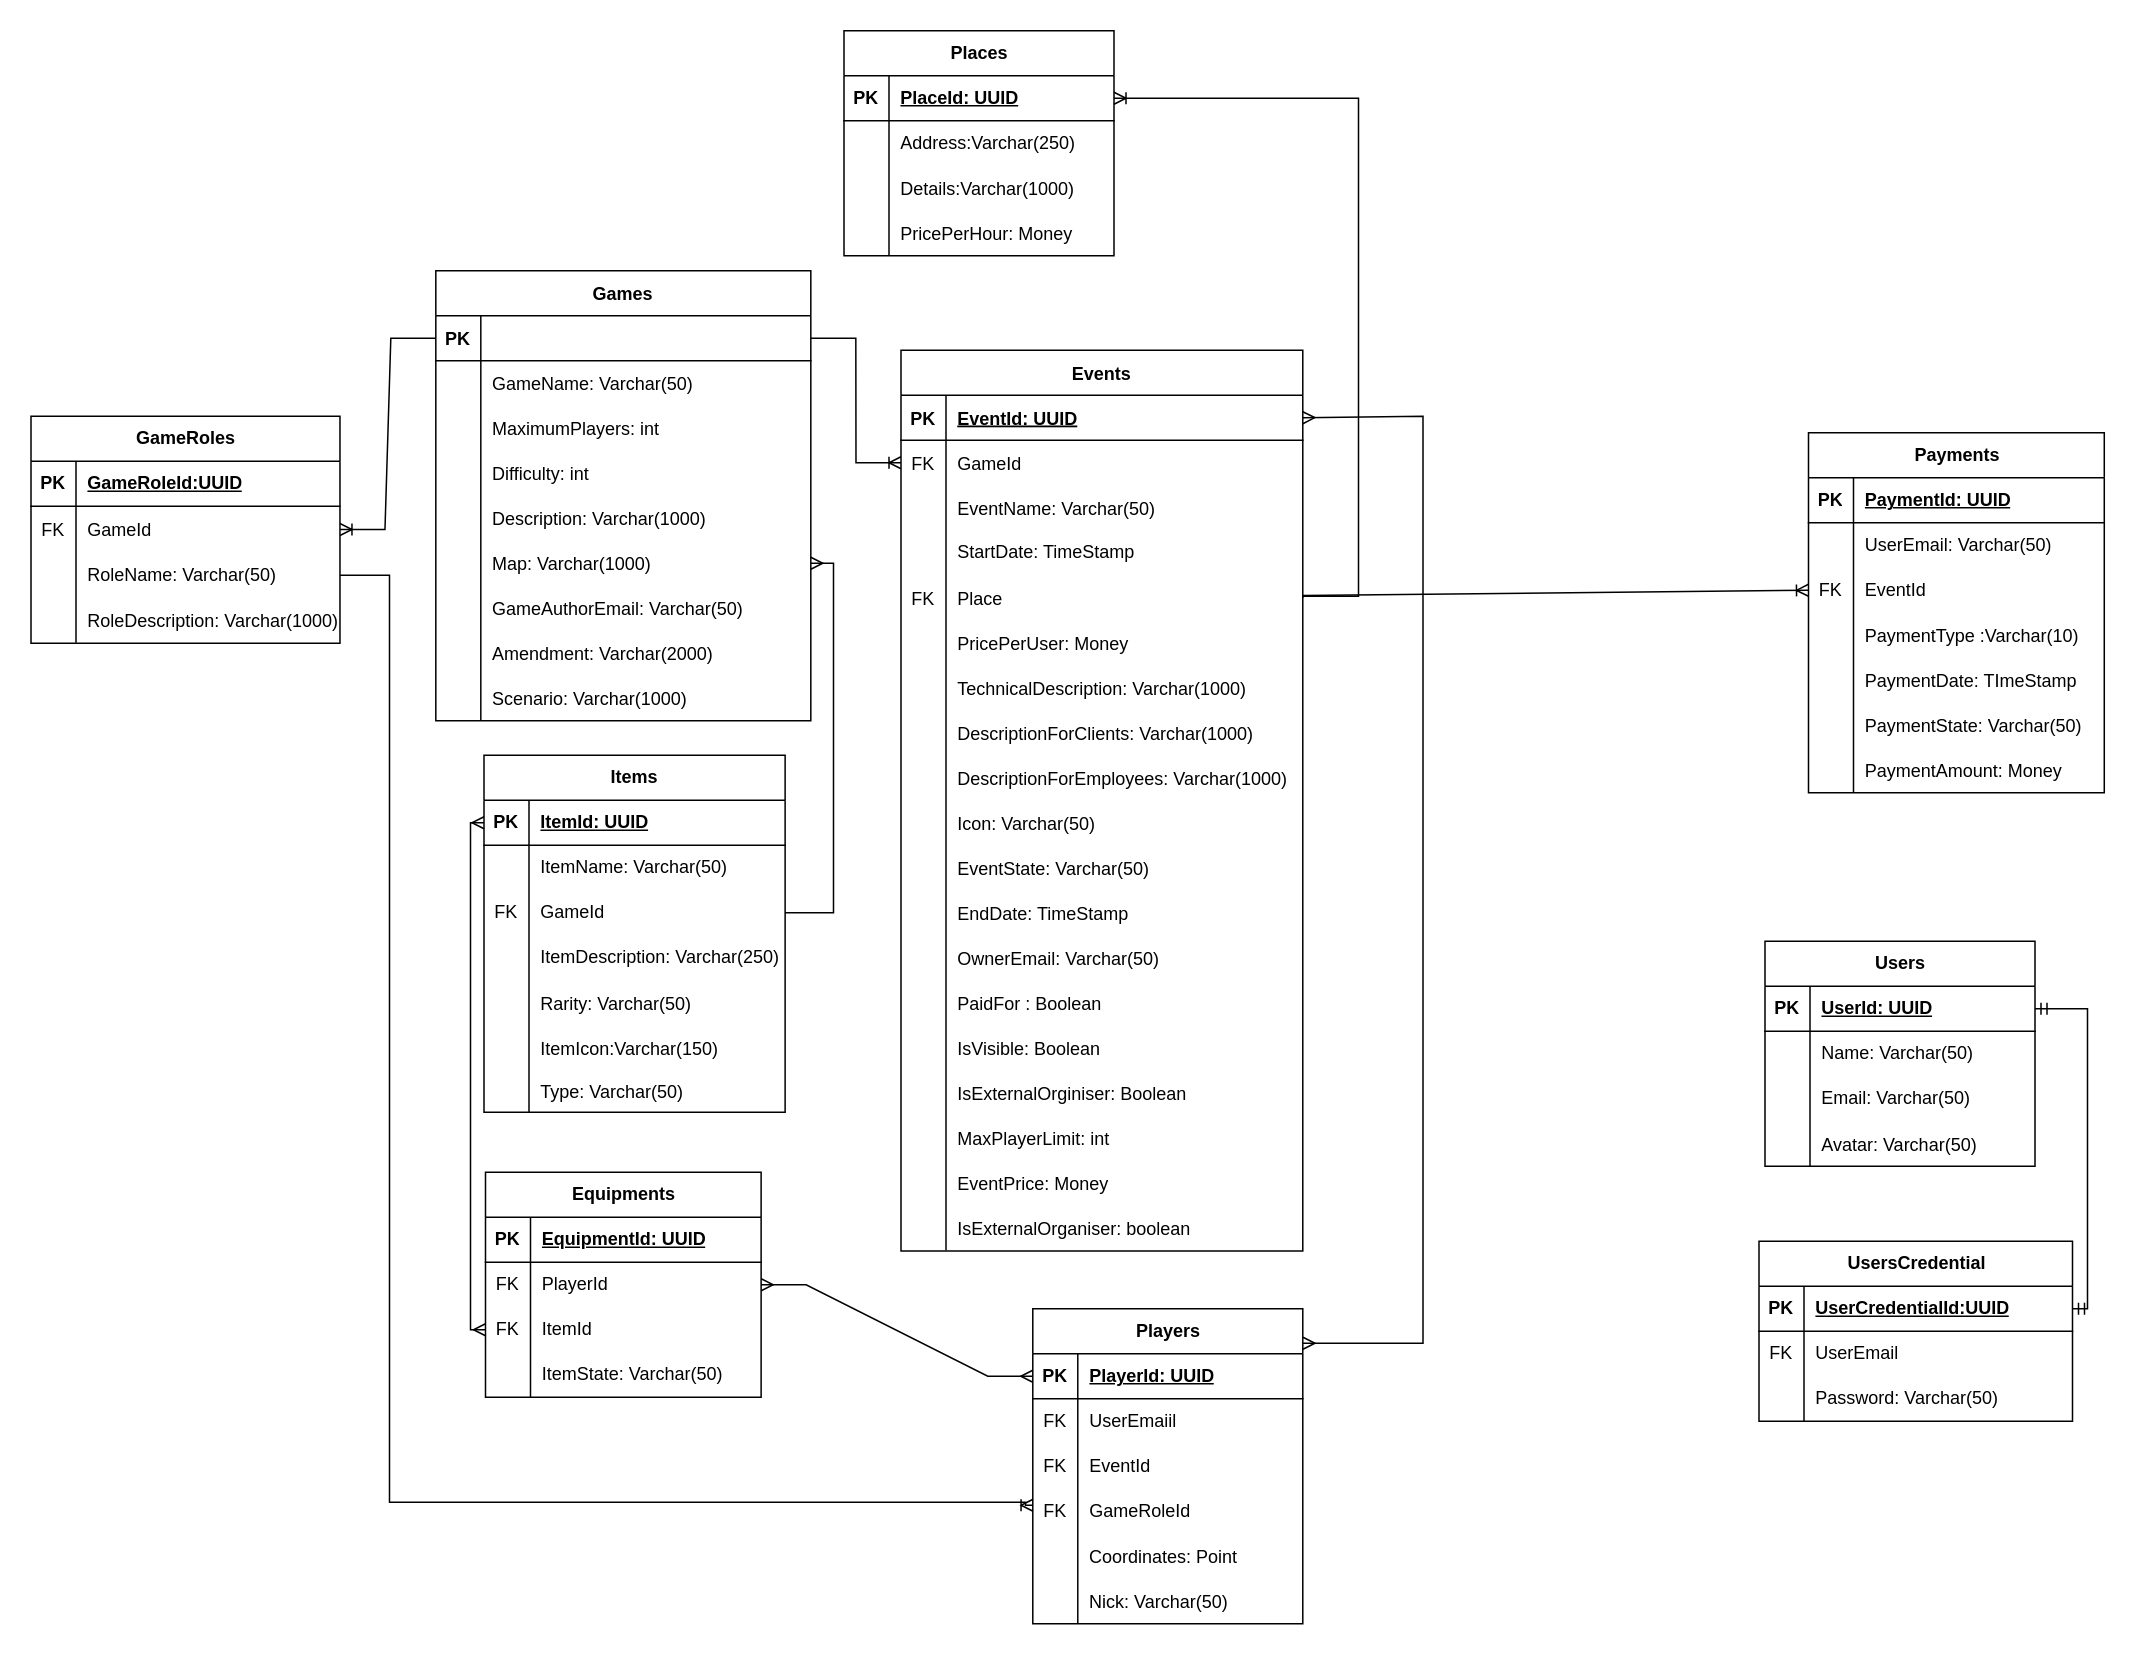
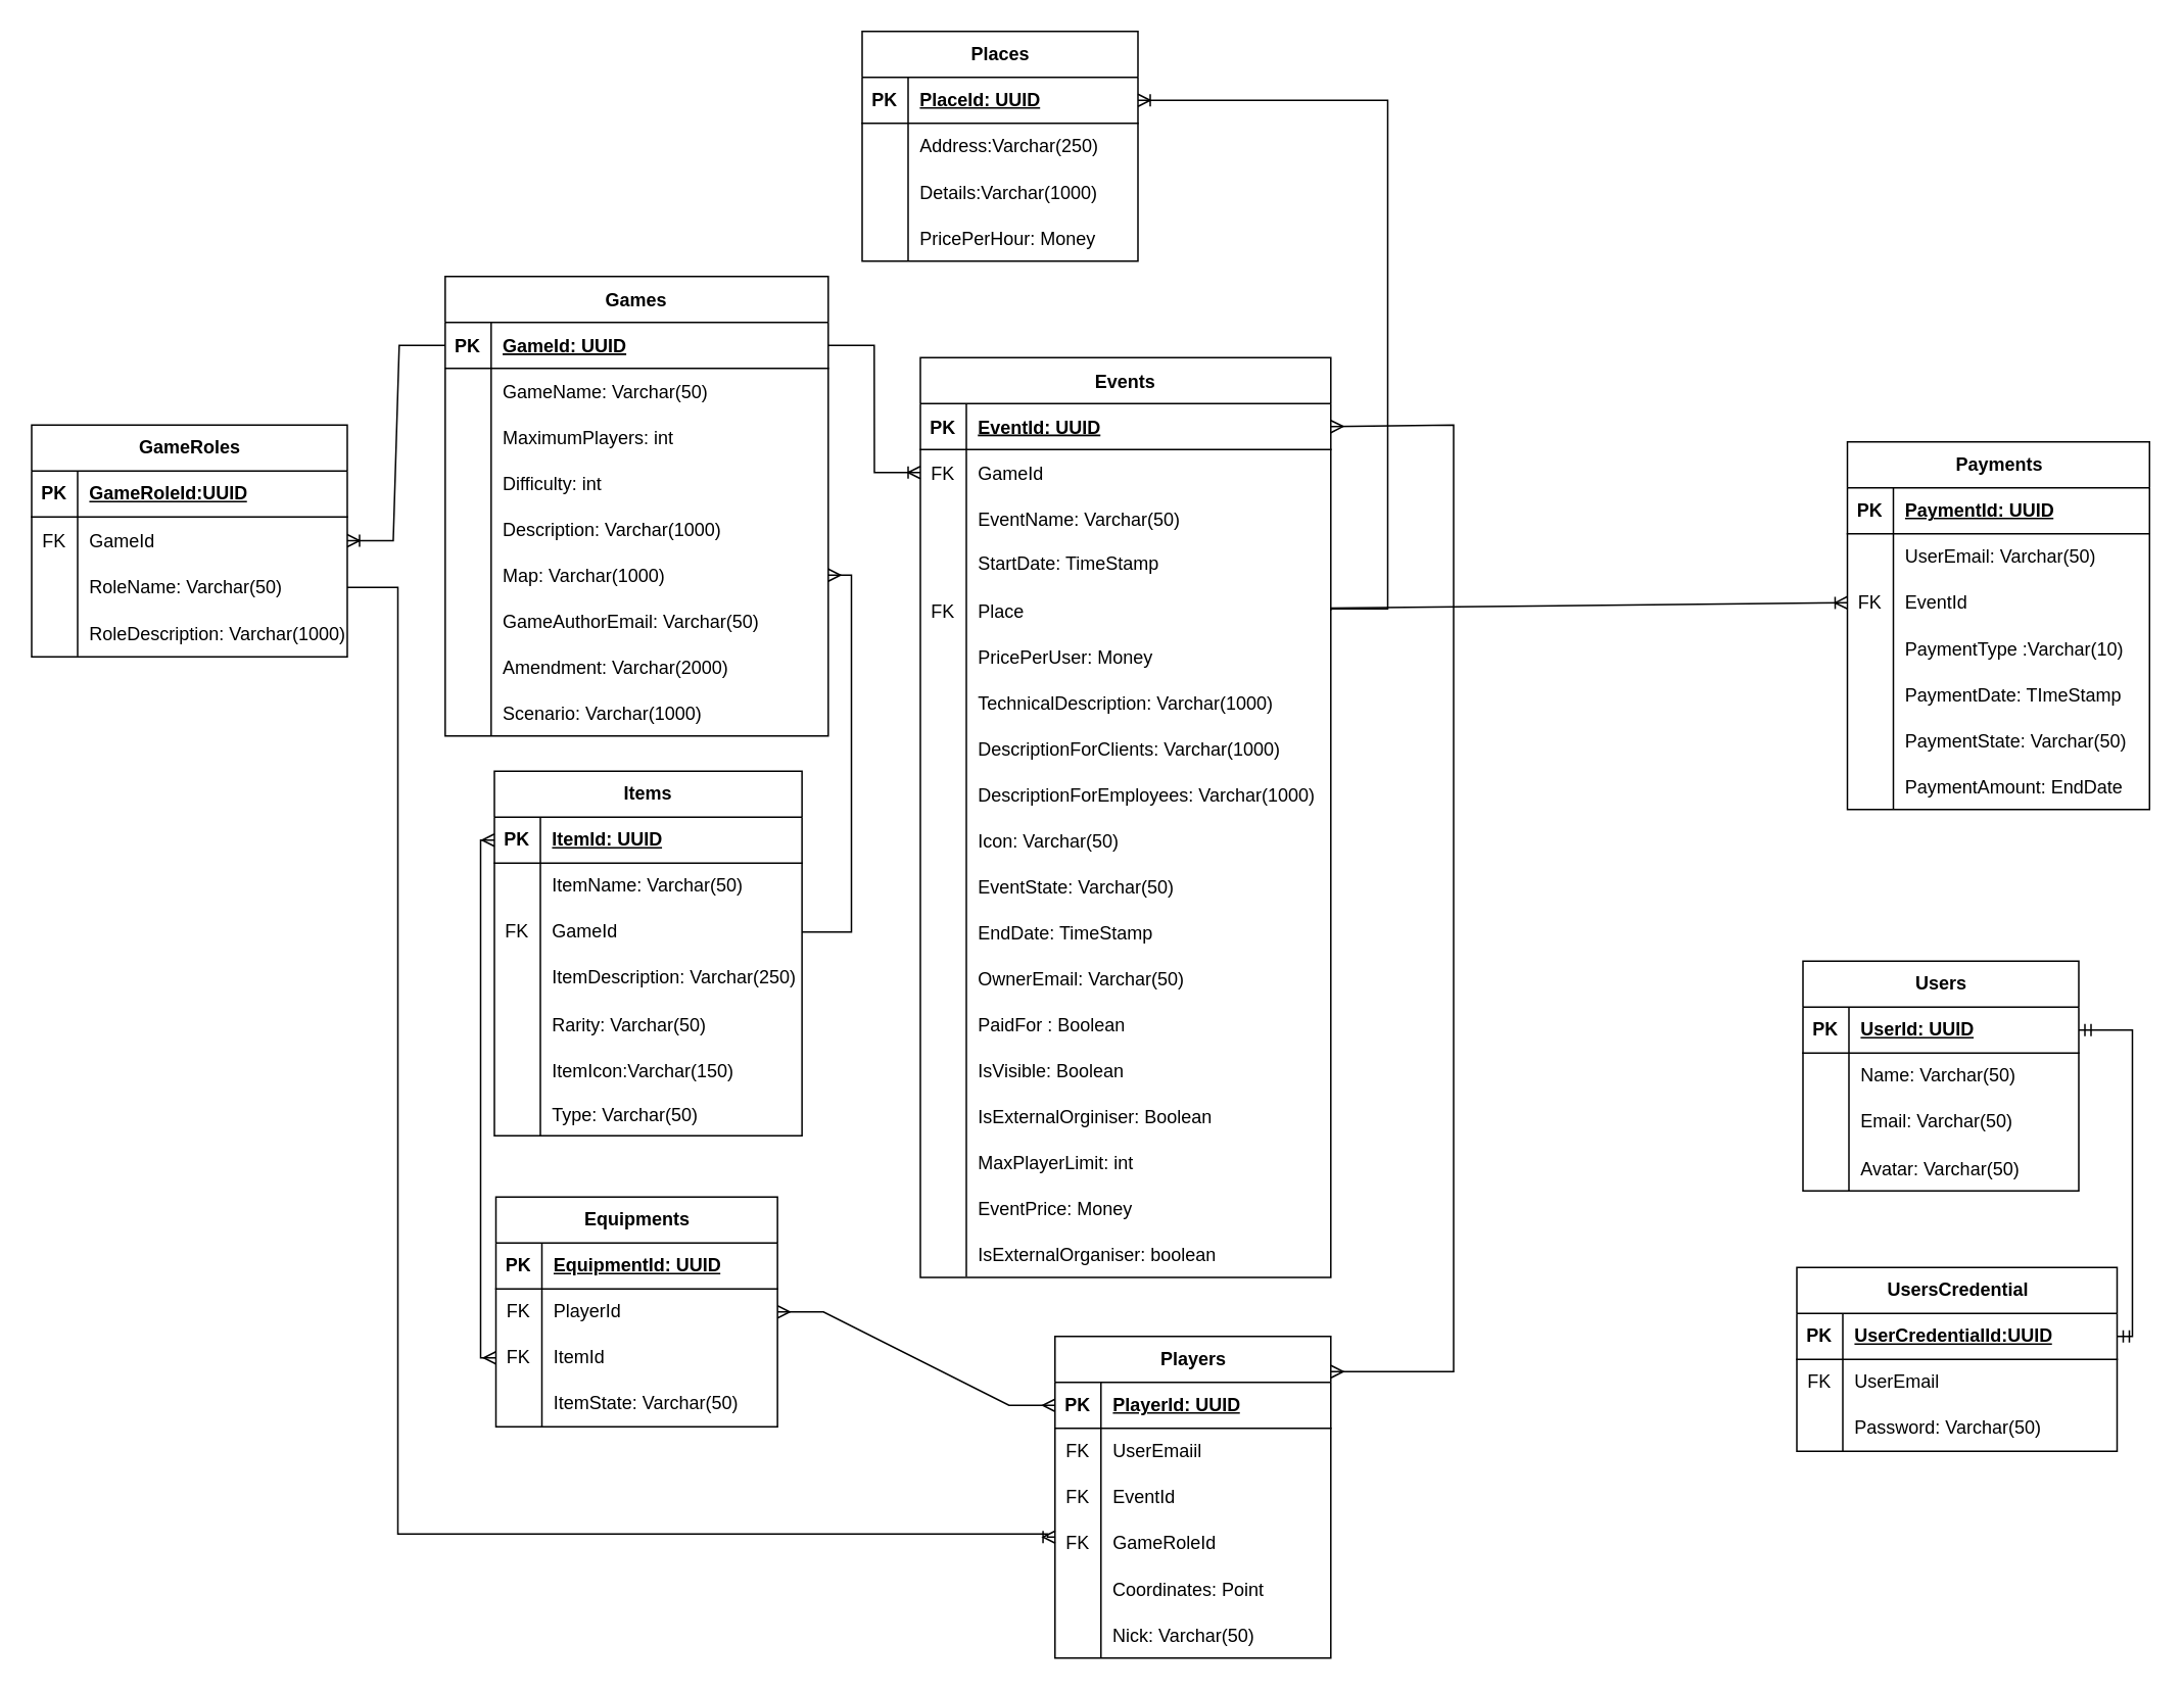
+ <mxCell id="63" value="GameId: UUID" style="shape=partialRectangle;overflow=hidden;connectable=0;fillColor=none;top=0;left=0;bottom=0;right=0;align=left;spacingLeft=6;fontStyle=5;" parent="61" vertex="1"><mxGeometry x="30" width="220" height="30" as="geometry"><mxRectangle width="220" height="30" as="alternateBounds" /></mxGeometry></mxCell>
- <mxCell id="199" value="PaymentAmount: Money" style="shape=partialRectangle;connectable=0;fillColor=none;top=0;left=0;bottom=0;right=0;align=left;spacingLeft=6;overflow=hidden;" parent="197" vertex="1"><mxGeometry x="30" width="167.188" height="30" as="geometry"><mxRectangle width="167.188" height="30" as="alternateBounds" /></mxGeometry></mxCell>
+ <mxCell id="199" value="PaymentAmount: EndDate" style="shape=partialRectangle;connectable=0;fillColor=none;top=0;left=0;bottom=0;right=0;align=left;spacingLeft=6;overflow=hidden;" parent="197" vertex="1"><mxGeometry x="30" width="167.188" height="30" as="geometry"><mxRectangle width="167.188" height="30" as="alternateBounds" /></mxGeometry></mxCell>
